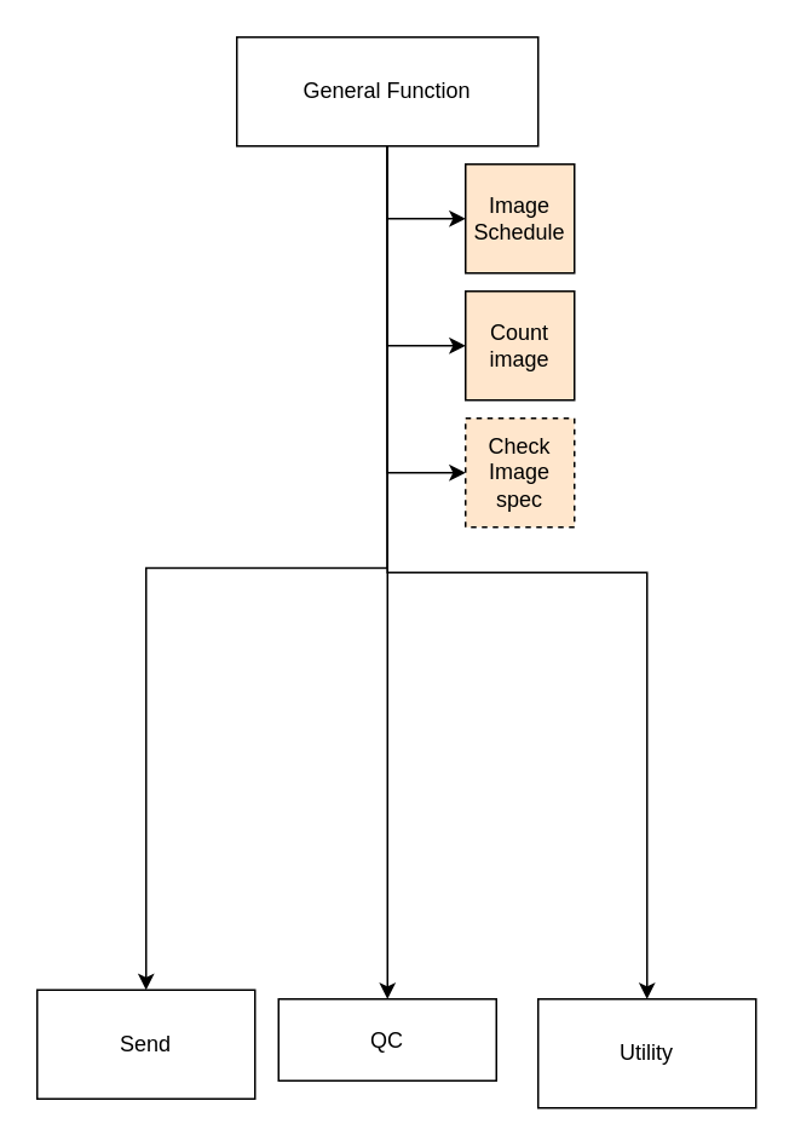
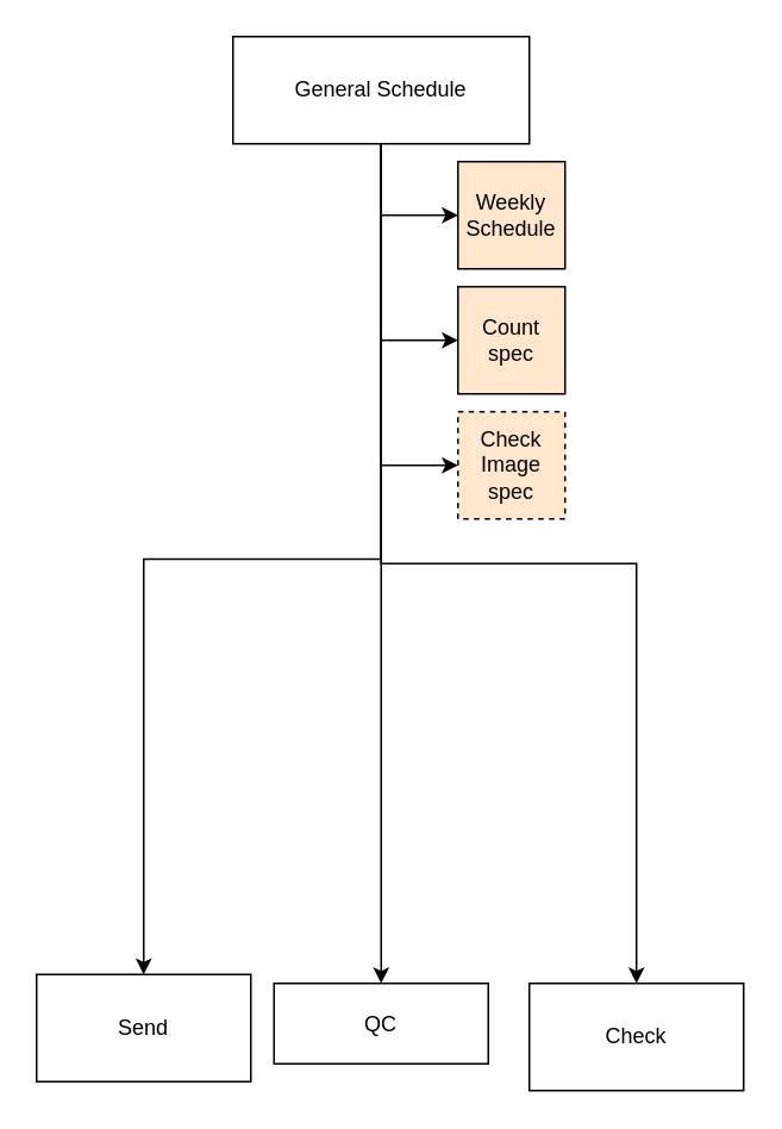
- <mxCell id="8" value="General Function" style="rounded=0;whiteSpace=wrap;html=1;" vertex="1" parent="1"><mxGeometry x="130" y="20" width="166" height="60" as="geometry" /></mxCell>
+ <mxCell id="8" value="General Schedule" style="rounded=0;whiteSpace=wrap;html=1;" vertex="1" parent="1"><mxGeometry x="130" y="20" width="166" height="60" as="geometry" /></mxCell>
- <mxCell id="12" value="Image Schedule" style="whiteSpace=wrap;html=1;rounded=0;fillColor=#FFE6CC;" vertex="1" parent="1"><mxGeometry x="256" y="90" width="60" height="60" as="geometry" /></mxCell>
+ <mxCell id="12" value="Weekly Schedule" style="whiteSpace=wrap;html=1;rounded=0;fillColor=#FFE6CC;" vertex="1" parent="1"><mxGeometry x="256" y="90" width="60" height="60" as="geometry" /></mxCell>
- <mxCell id="14" value="Count image" style="whiteSpace=wrap;html=1;rounded=0;fillColor=#FFE6CC;direction=south;" vertex="1" parent="1"><mxGeometry x="256" y="160" width="60" height="60" as="geometry" /></mxCell>
+ <mxCell id="14" value="Count spec" style="whiteSpace=wrap;html=1;rounded=0;fillColor=#FFE6CC;direction=south;" vertex="1" parent="1"><mxGeometry x="256" y="160" width="60" height="60" as="geometry" /></mxCell>
- <mxCell id="11" value="Utility" style="whiteSpace=wrap;html=1;rounded=0;" vertex="1" parent="1"><mxGeometry x="296" y="550" width="120" height="60" as="geometry" /></mxCell>
+ <mxCell id="11" value="Check" style="whiteSpace=wrap;html=1;rounded=0;" vertex="1" parent="1"><mxGeometry x="296" y="550" width="120" height="60" as="geometry" /></mxCell>
